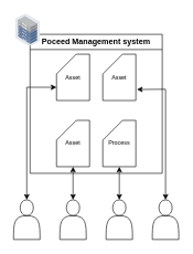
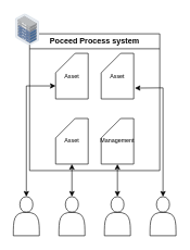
- <mxCell id="2" value="Poceed Management system" style="swimlane;whiteSpace=wrap;html=1;" parent="1" vertex="1"><mxGeometry x="45" y="51" width="200" height="210" as="geometry" /></mxCell>
+ <mxCell id="2" value="Poceed Process system" style="swimlane;whiteSpace=wrap;html=1;" parent="1" vertex="1"><mxGeometry x="45" y="51" width="200" height="210" as="geometry" /></mxCell>
- <mxCell id="4" value="Process" style="shape=card;whiteSpace=wrap;html=1;fontSize=9;" parent="2" vertex="1"><mxGeometry x="110" y="130" width="50" height="70" as="geometry" /></mxCell>
+ <mxCell id="4" value="Management" style="shape=card;whiteSpace=wrap;html=1;fontSize=9;" parent="2" vertex="1"><mxGeometry x="110" y="130" width="50" height="70" as="geometry" /></mxCell>
